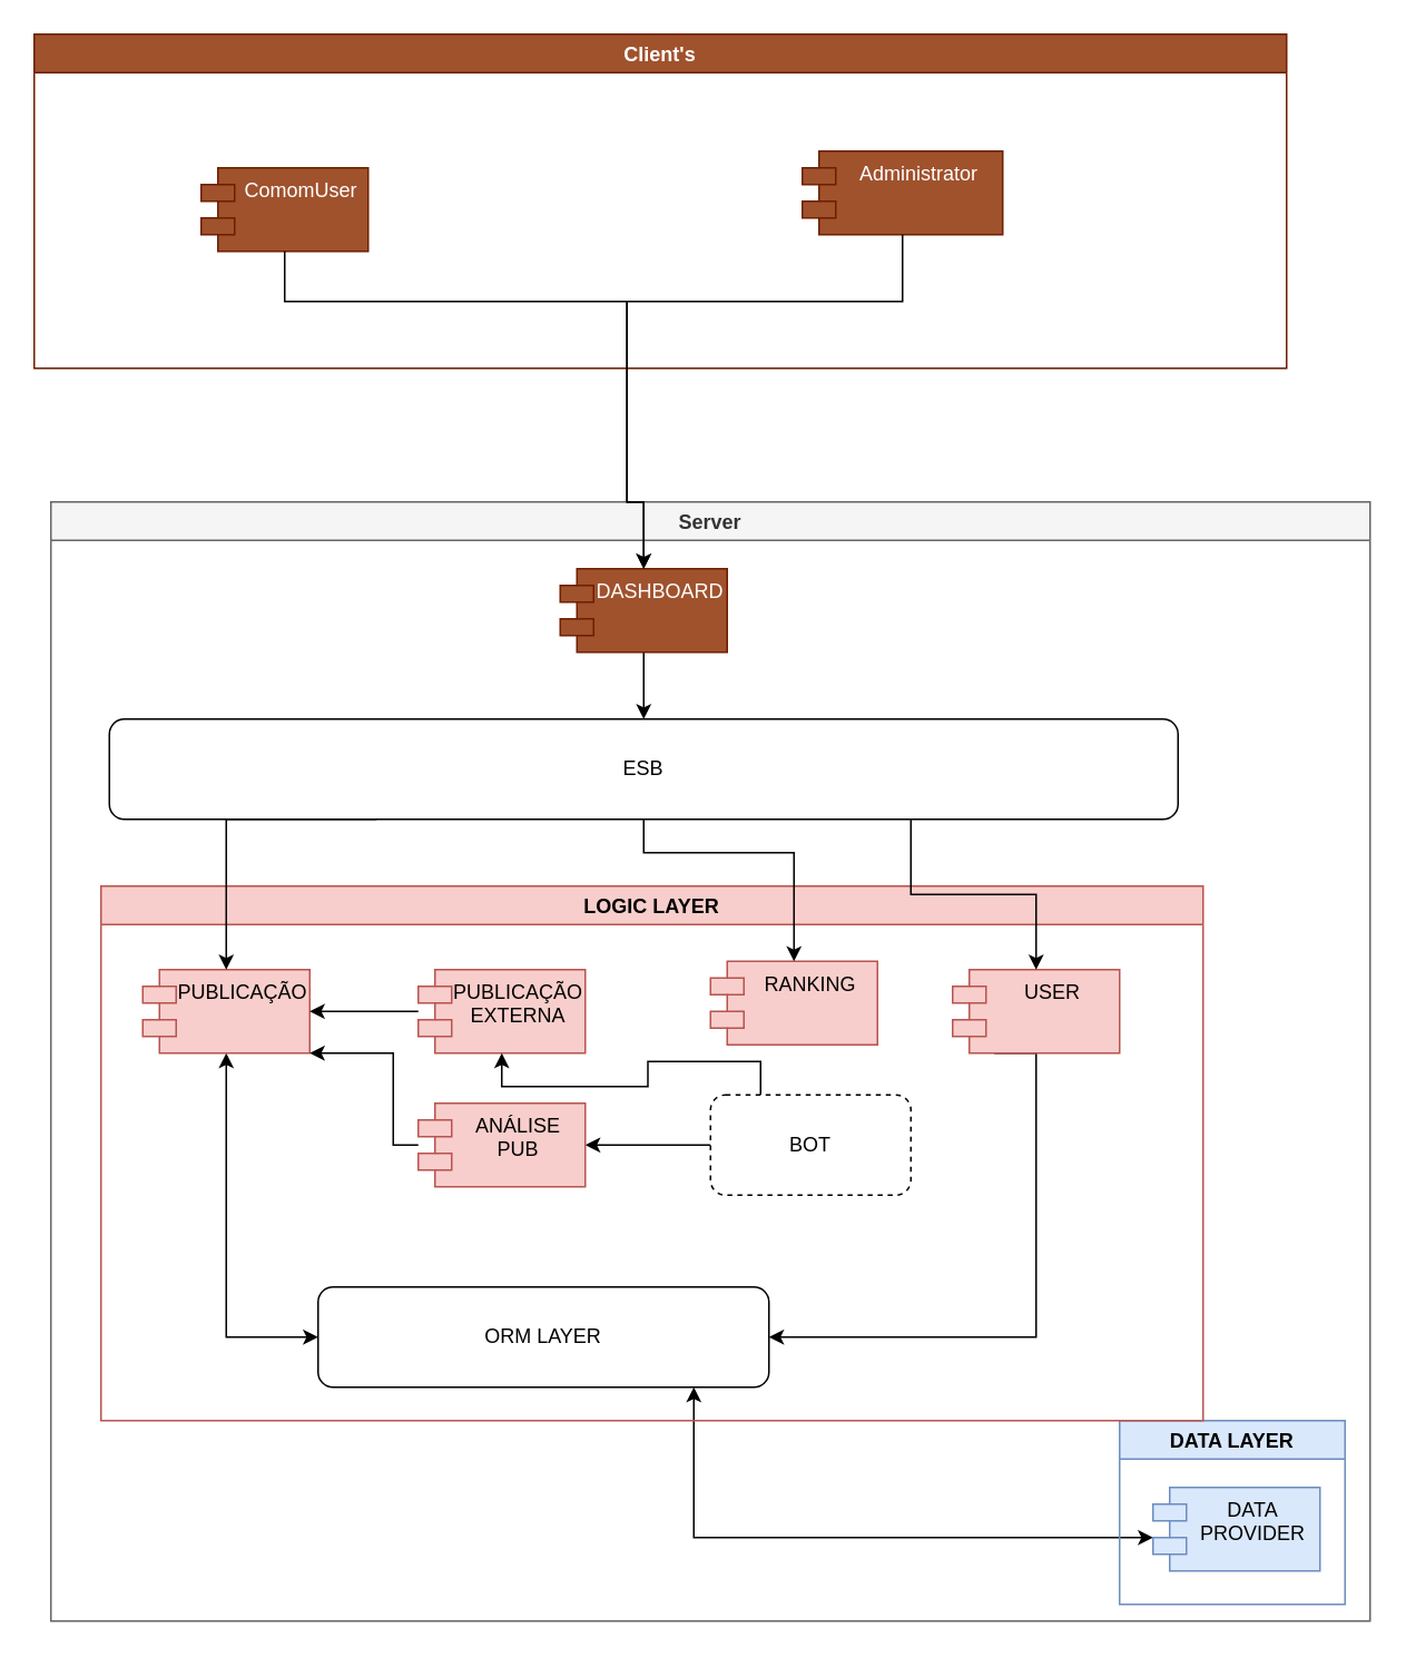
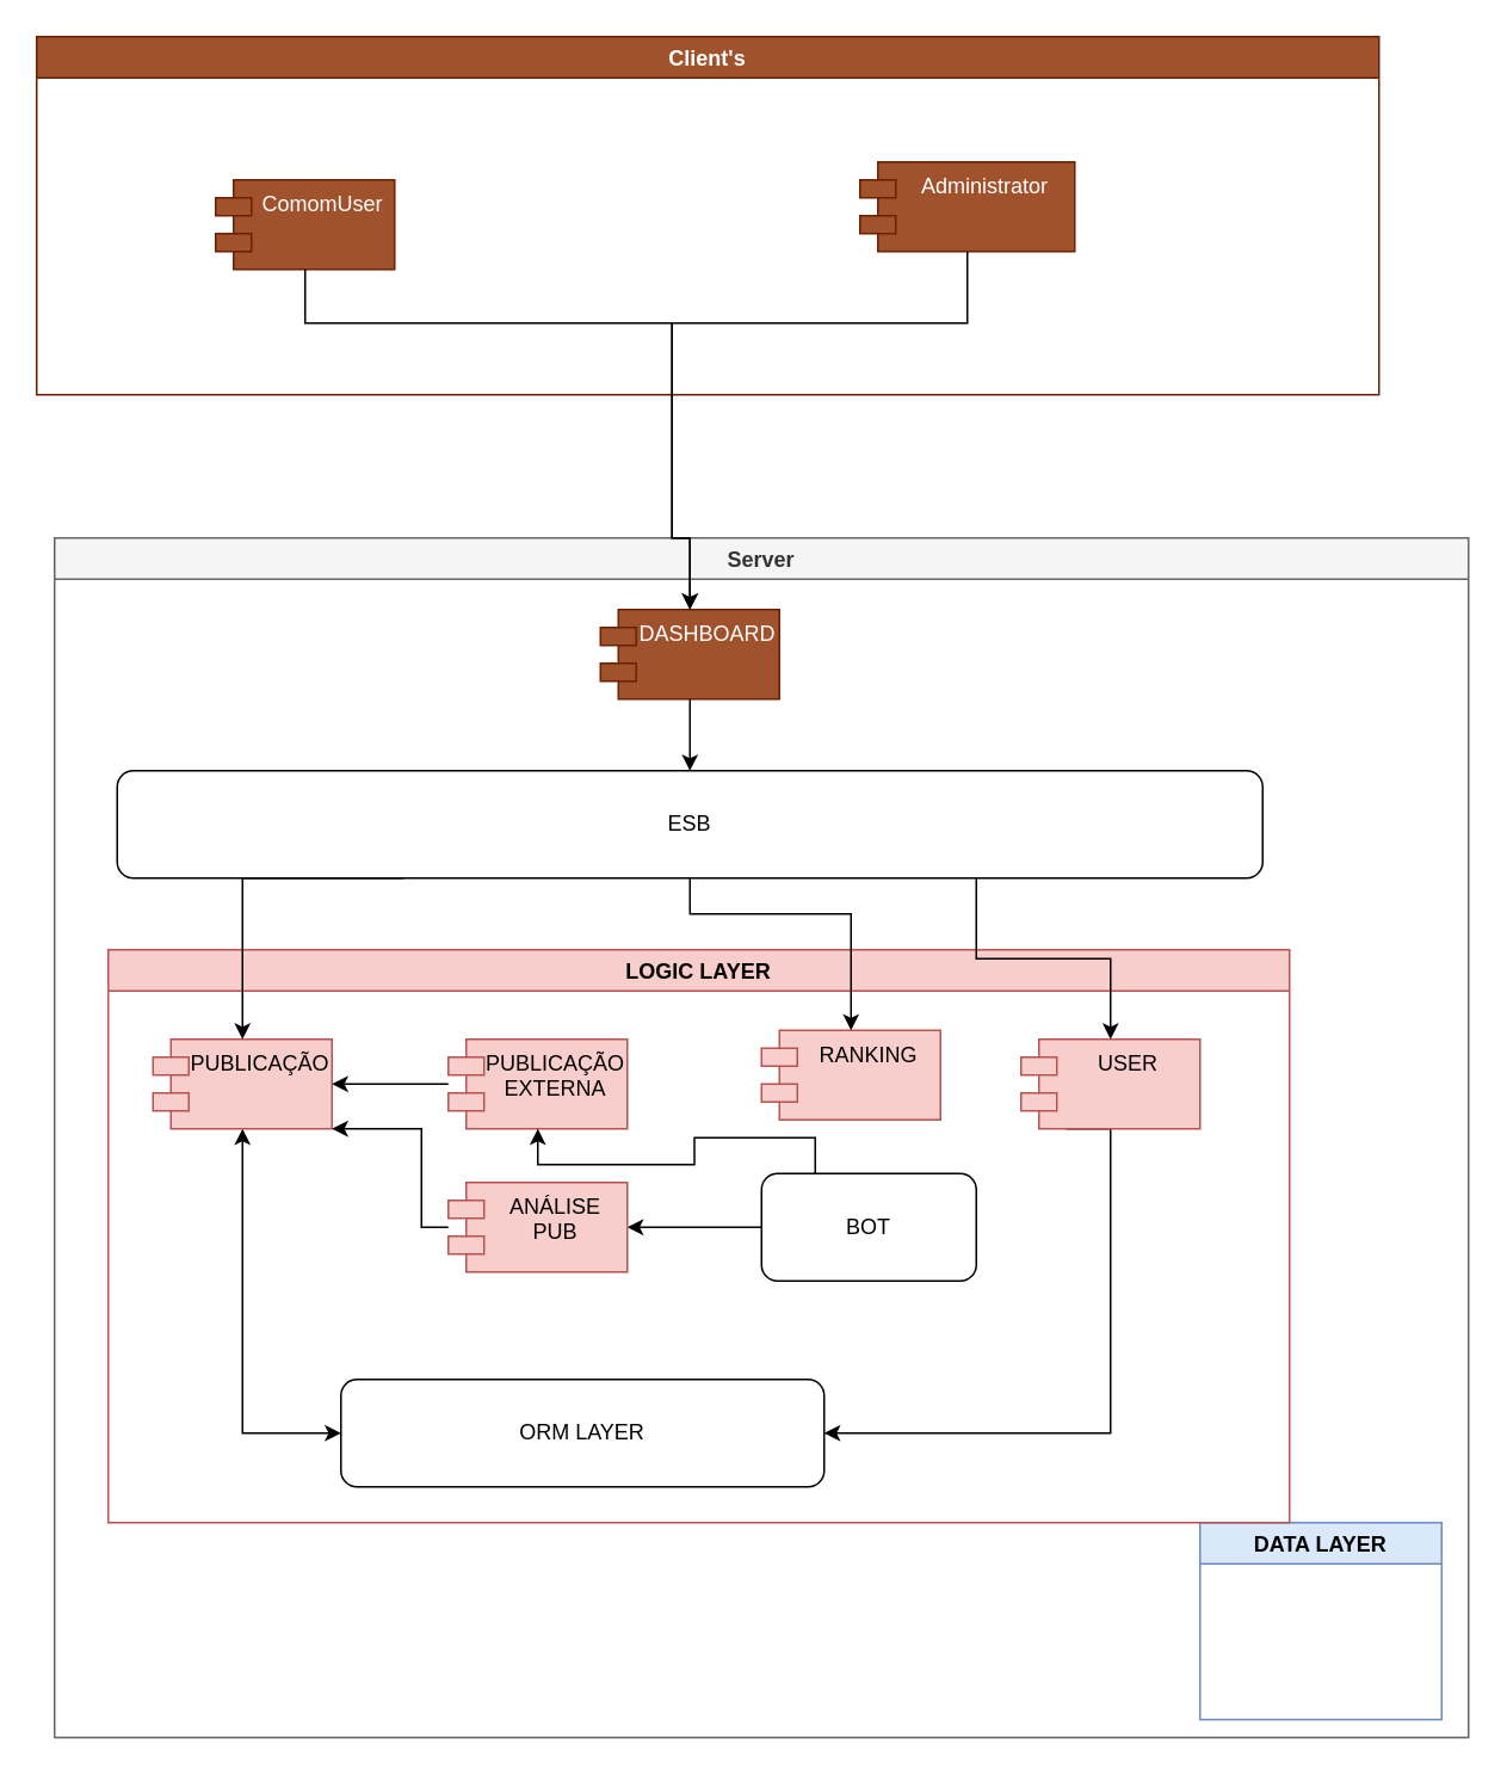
- <mxCell id="14" value="BOT" style="rounded=1;whiteSpace=wrap;html=1;dashed=1;" vertex="1" parent="6"><mxGeometry x="365" y="125" width="120" height="60" as="geometry" /></mxCell>
+ <mxCell id="14" value="BOT" style="rounded=1;whiteSpace=wrap;html=1;" vertex="1" parent="6"><mxGeometry x="365" y="125" width="120" height="60" as="geometry" /></mxCell>
- <mxCell id="5" value="DATA&#10;PROVIDER&#10;" style="shape=module;align=left;spacingLeft=20;align=center;verticalAlign=top;fillColor=#dae8fc;strokeColor=#6c8ebf;" parent="4" vertex="1"><mxGeometry x="20" y="40" width="100" height="50" as="geometry" /></mxCell>
- <mxCell id="3" style="edgeStyle=orthogonalEdgeStyle;rounded=0;orthogonalLoop=1;jettySize=auto;html=1;startArrow=classic;startFill=1;" parent="2" source="11" target="5" edge="1"><mxGeometry relative="1" as="geometry"><Array as="points"><mxPoint x="385" y="620" /></Array><mxPoint x="385" y="390" as="sourcePoint" /></mxGeometry></mxCell>
